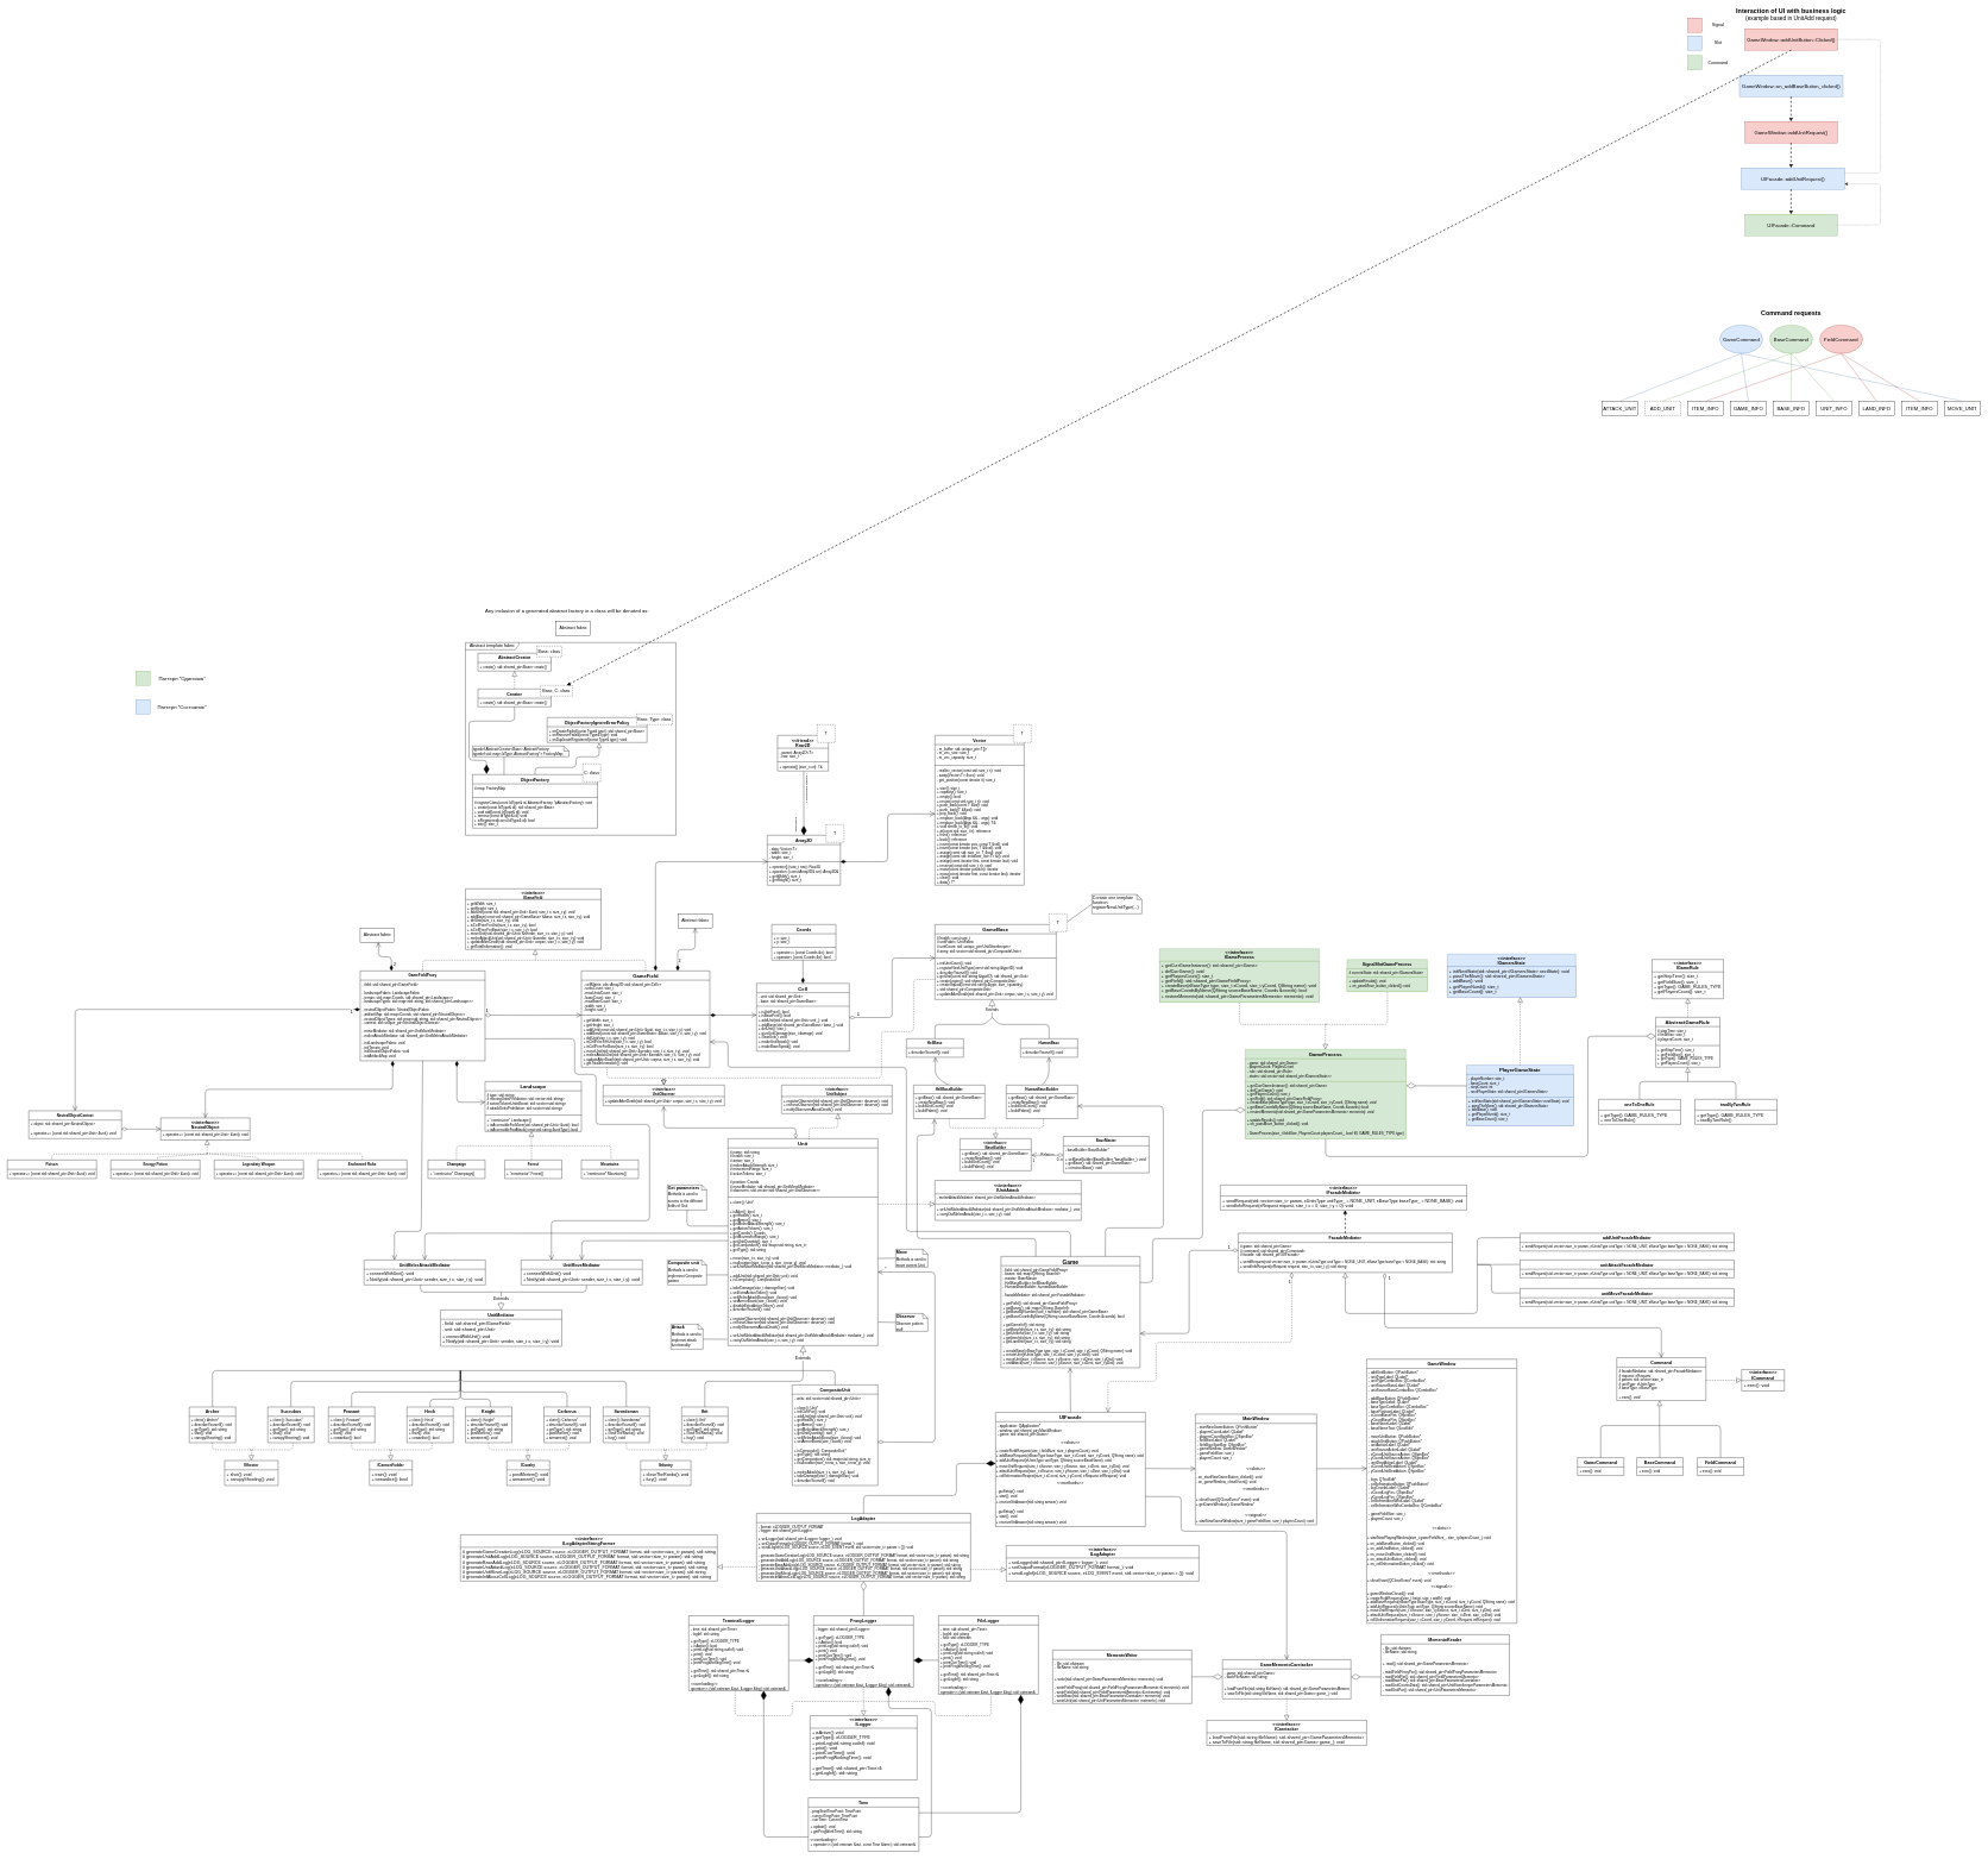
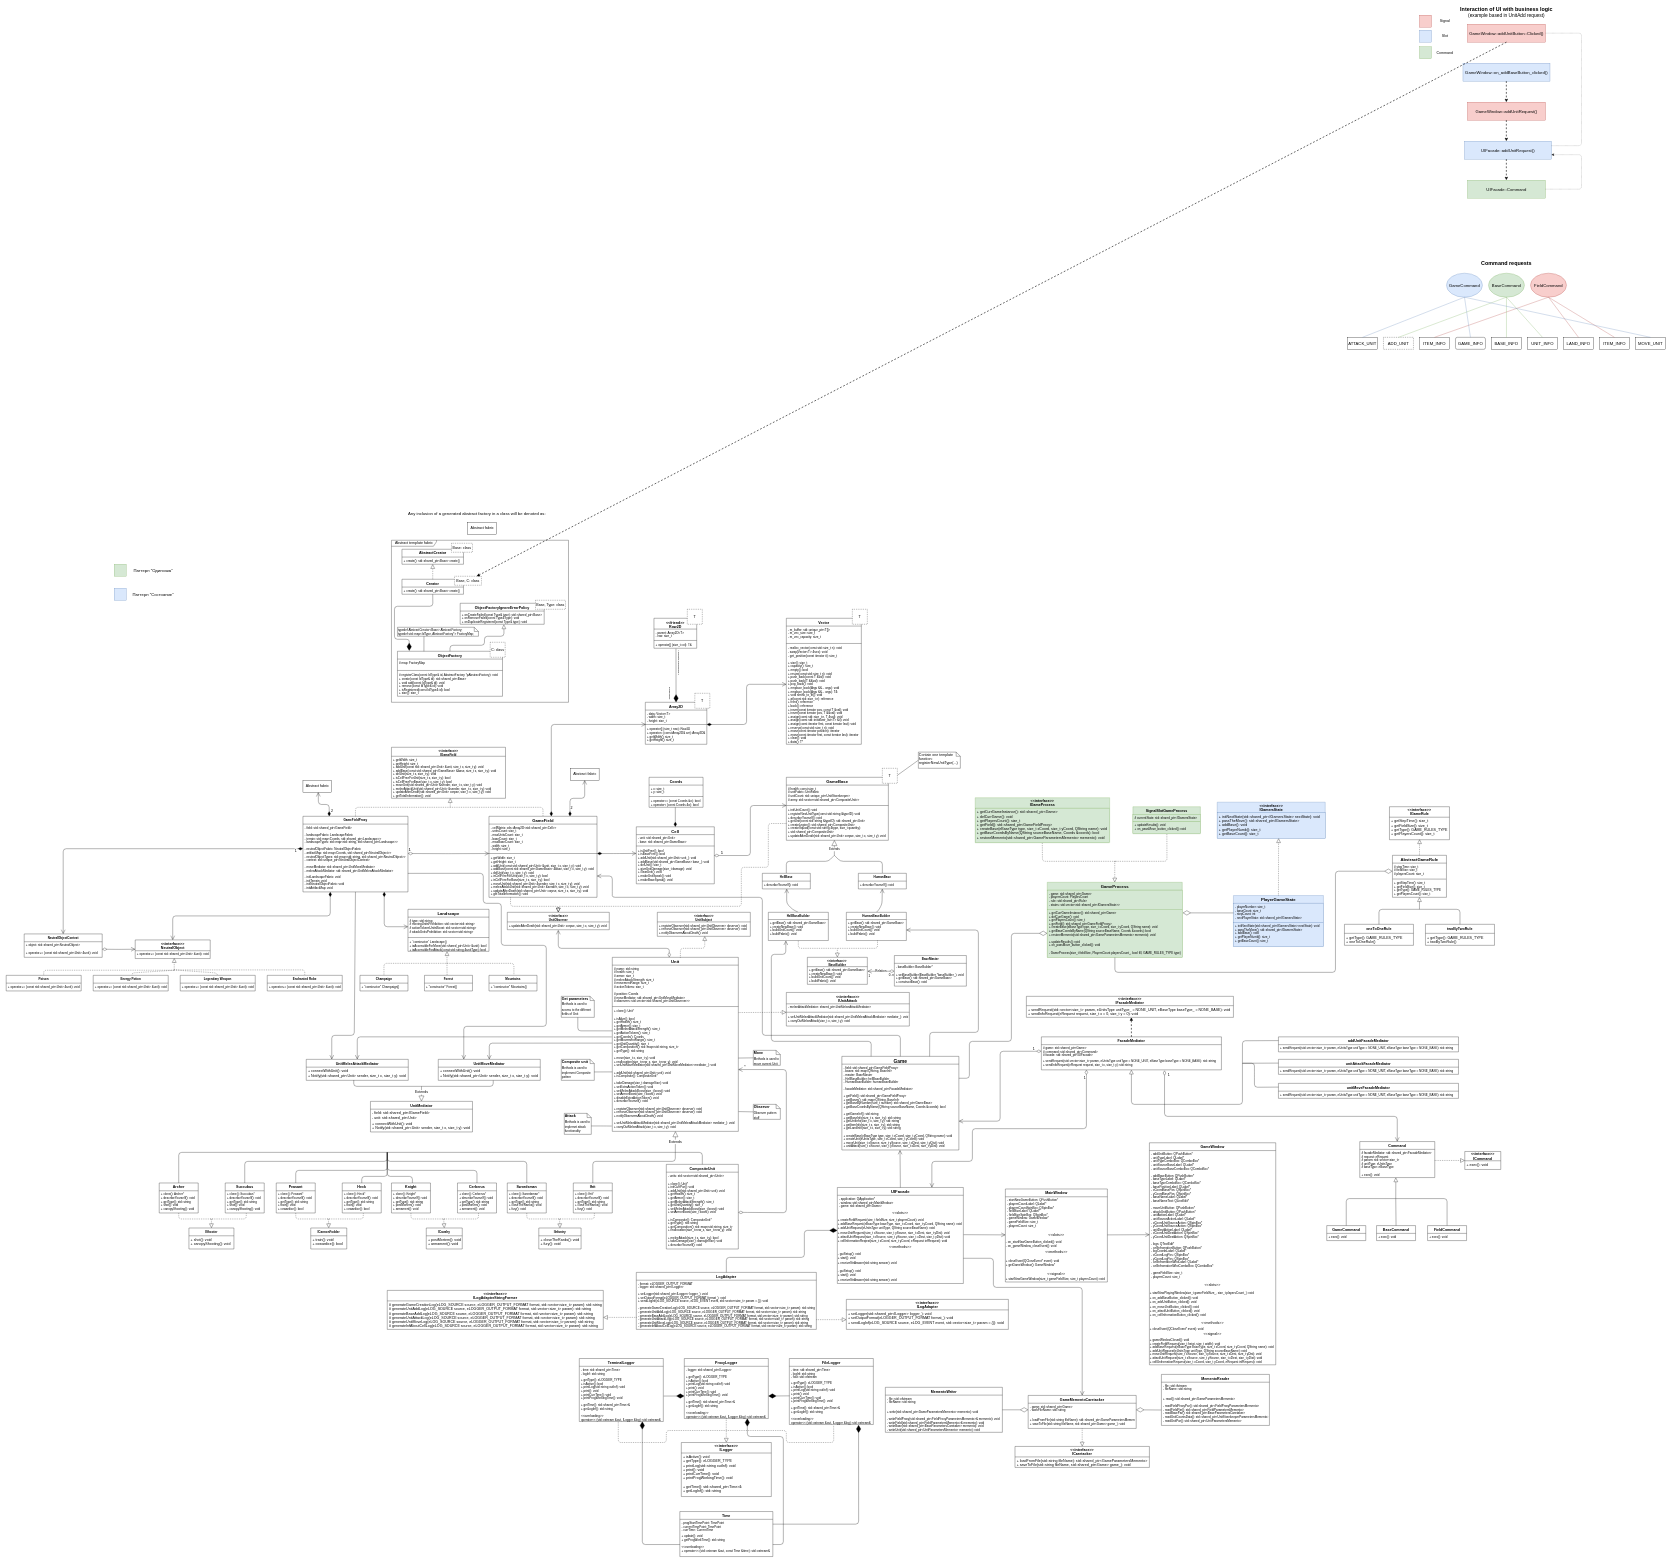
- <mxCell id="241" value="&lt;font style=&quot;font-size: 14px&quot;&gt;GAME_INFO&lt;/font&gt;" style="rounded=0;whiteSpace=wrap;html=1;" parent="1" vertex="1"><mxGeometry x="4850" y="1123.75" width="100" height="40" as="geometry" /></mxCell>
+ <mxCell id="241" value="&lt;font style=&quot;font-size: 14px&quot;&gt;GAME_INFO&lt;/font&gt;" style="whiteSpace=wrap;html=1;rounded=1;" parent="1" vertex="1"><mxGeometry x="4850" y="1123.75" width="100" height="40" as="geometry" /></mxCell>
- <mxCell id="311" value="1" style="endArrow=open;html=1;endSize=12;startArrow=diamondThin;startSize=14;startFill=0;edgeStyle=orthogonalEdgeStyle;align=left;verticalAlign=bottom;strokeWidth=1;fontSize=12;fontColor=#000000;exitX=0.25;exitY=1;exitDx=0;exitDy=0;entryX=0.75;entryY=0;entryDx=0;entryDy=0;dashed=1;" parent="1" source="306" target="272" edge="1"><mxGeometry x="-0.923" y="-10" relative="1" as="geometry"><mxPoint x="3460" y="3760" as="sourcePoint" /><mxPoint x="3620" y="3760" as="targetPoint" /><Array as="points"><mxPoint x="3620" y="3761" /><mxPoint x="3240" y="3761" /><mxPoint x="3240" y="3870" /><mxPoint x="3105" y="3870" /></Array><mxPoint as="offset" /></mxGeometry></mxCell>
+ <mxCell id="311" value="1" style="endArrow=open;html=1;endSize=12;startArrow=diamondThin;startSize=14;startFill=0;edgeStyle=orthogonalEdgeStyle;align=left;verticalAlign=bottom;strokeWidth=1;fontSize=12;fontColor=#000000;exitX=0.25;exitY=1;exitDx=0;exitDy=0;entryX=0.75;entryY=0;entryDx=0;entryDy=0;" parent="1" source="306" target="272" edge="1"><mxGeometry x="-0.923" y="-10" relative="1" as="geometry"><mxPoint x="3460" y="3760" as="sourcePoint" /><mxPoint x="3620" y="3760" as="targetPoint" /><Array as="points"><mxPoint x="3620" y="3761" /><mxPoint x="3240" y="3761" /><mxPoint x="3240" y="3870" /><mxPoint x="3105" y="3870" /></Array><mxPoint as="offset" /></mxGeometry></mxCell>
- <mxCell id="347" value="" style="endArrow=diamondThin;endFill=0;endSize=24;html=1;fontSize=12;entryX=0.5;entryY=1;entryDx=0;entryDy=0;exitX=0.5;exitY=0;exitDx=0;exitDy=0;" parent="1" source="356" target="362" edge="1"><mxGeometry width="160" relative="1" as="geometry"><mxPoint x="1950" y="4457" as="sourcePoint" /><mxPoint x="2110" y="4457" as="targetPoint" /></mxGeometry></mxCell>
